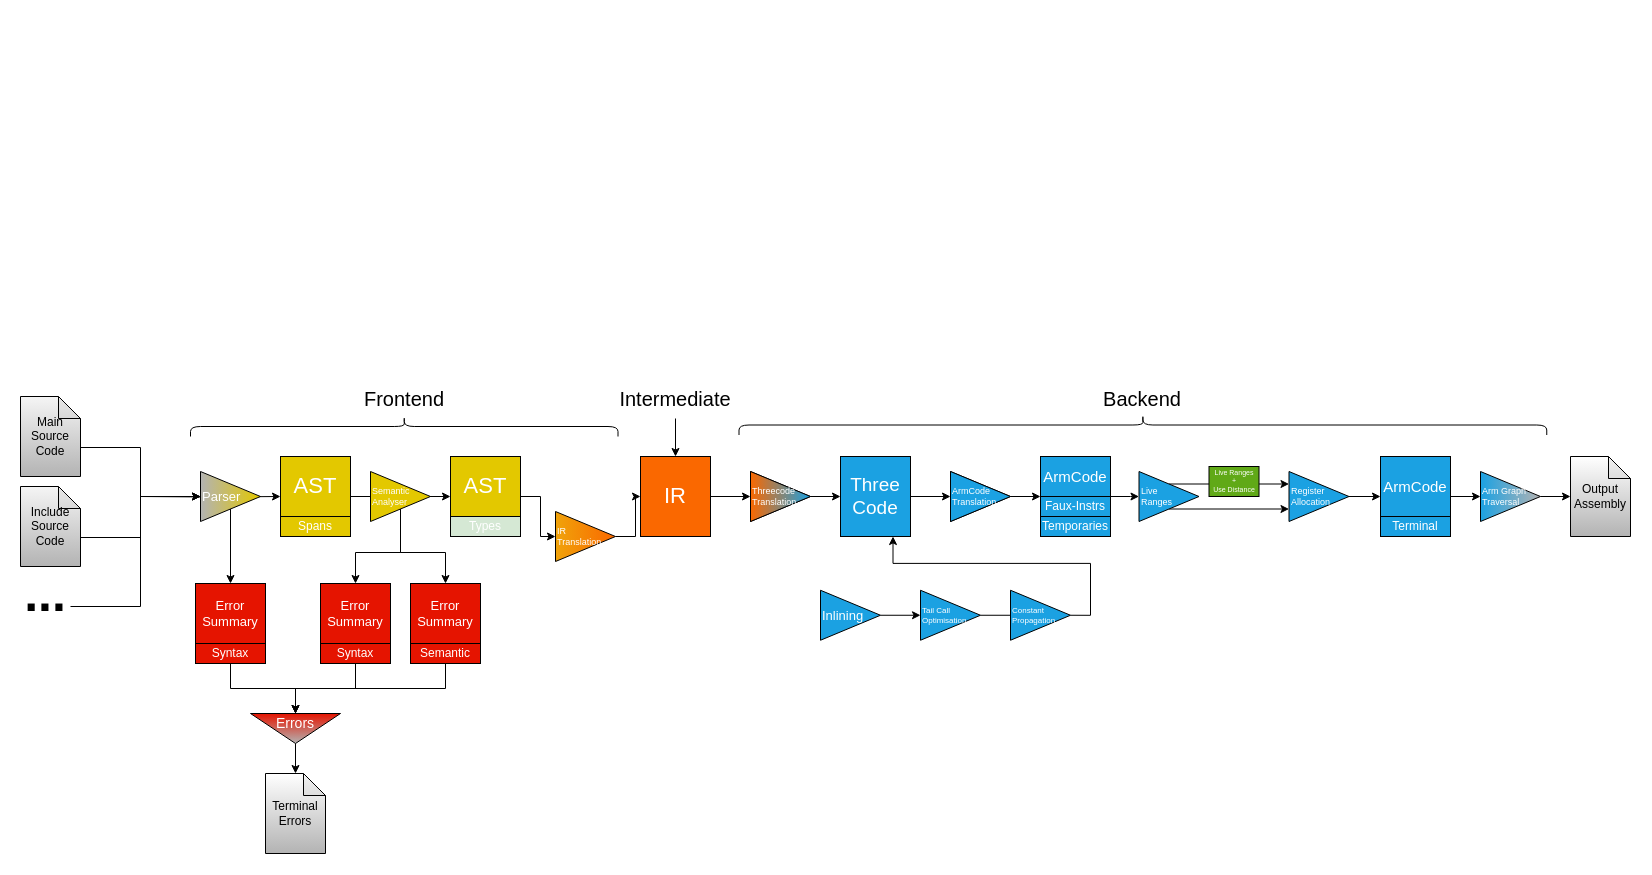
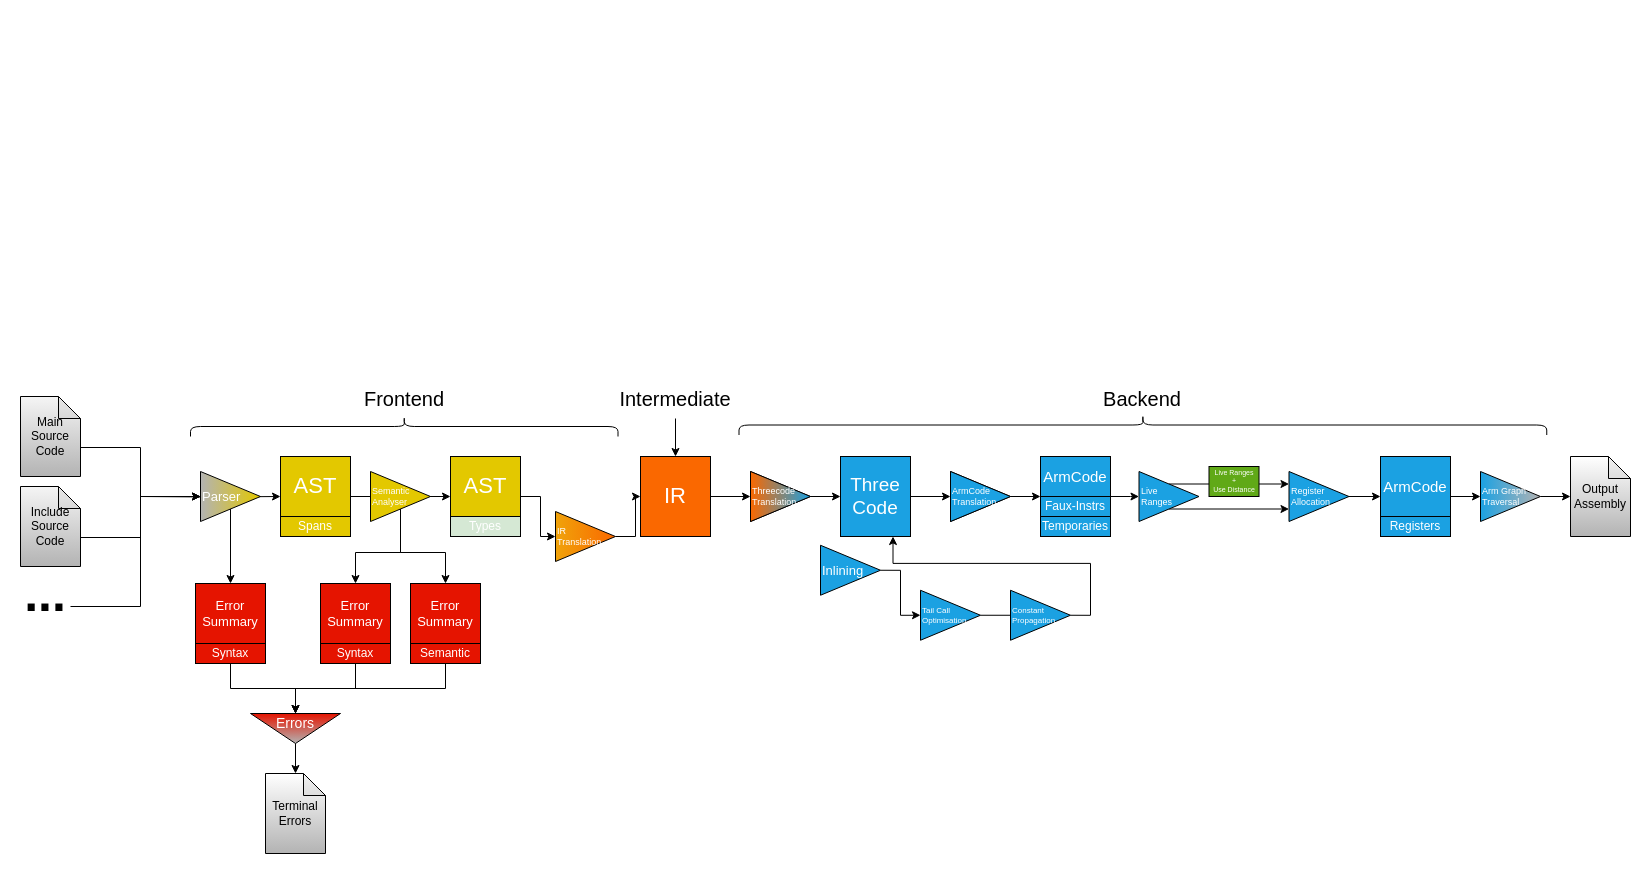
- <mxCell id="44" value="Terminal" style="rounded=0;whiteSpace=wrap;html=1;fillColor=#1ba1e2;fontColor=#ffffff;" vertex="1" parent="1"><mxGeometry x="1380" y="516" width="70" height="20" as="geometry" /></mxCell>
+ <mxCell id="44" value="Registers" style="rounded=0;whiteSpace=wrap;html=1;fillColor=#1ba1e2;fontColor=#ffffff;" vertex="1" parent="1"><mxGeometry x="1380" y="516" width="70" height="20" as="geometry" /></mxCell>
- <mxCell id="57" value="Inlining" style="triangle;whiteSpace=wrap;html=1;fontSize=13;align=left;fillColor=#1ba1e2;fontColor=#ffffff;" vertex="1" parent="1"><mxGeometry x="820" y="589.75" width="60" height="50" as="geometry" /></mxCell>
+ <mxCell id="57" value="Inlining" style="triangle;whiteSpace=wrap;html=1;fontSize=13;align=left;fillColor=#1ba1e2;fontColor=#ffffff;" vertex="1" parent="1"><mxGeometry x="820" y="544.75" width="60" height="50" as="geometry" /></mxCell>
